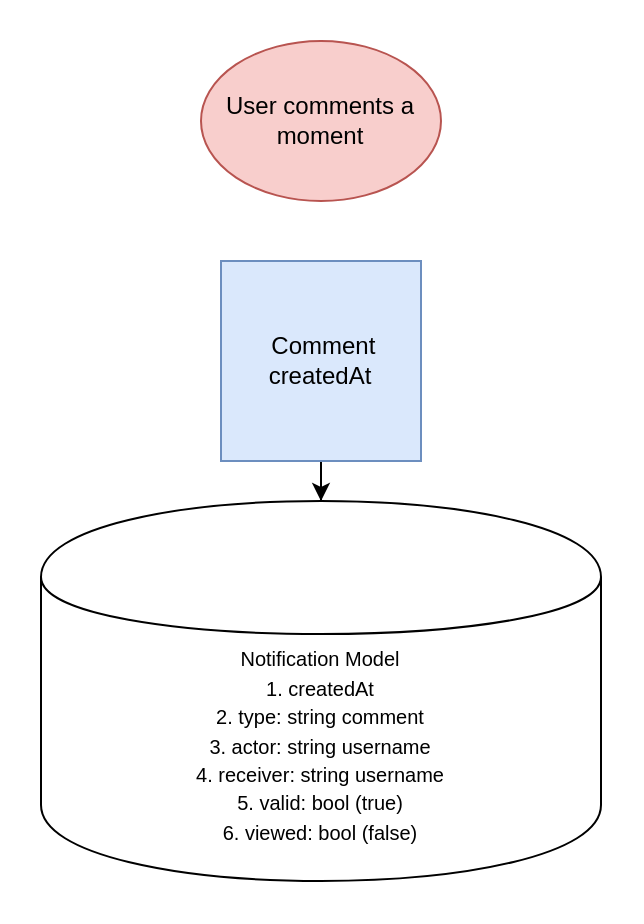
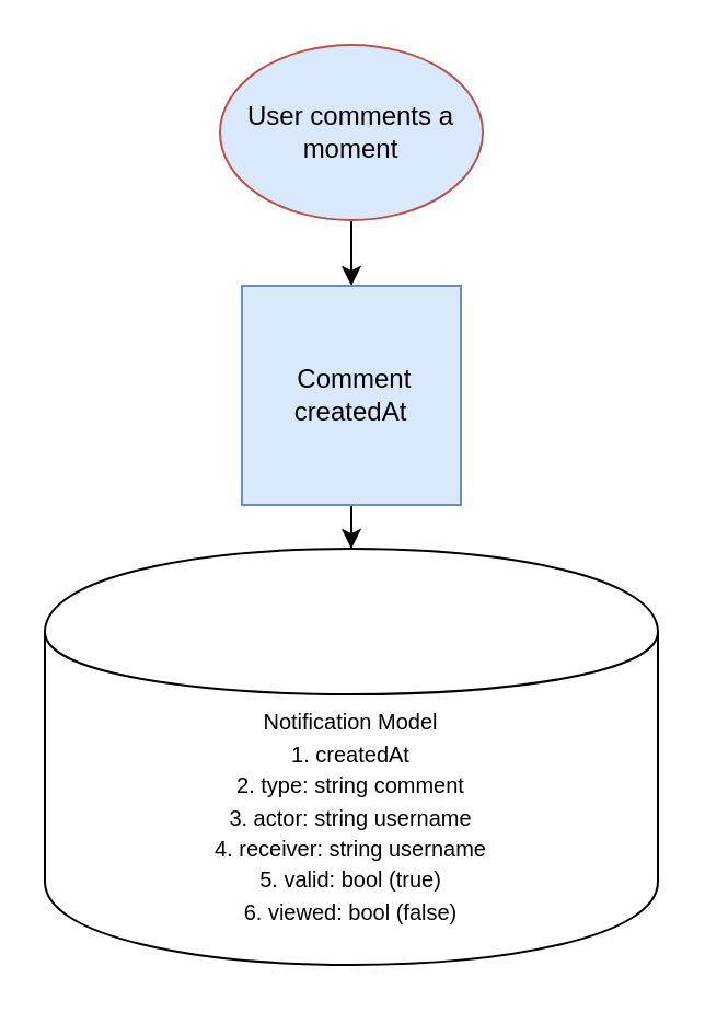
- <mxCell id="3" value="&lt;span&gt;User comments a moment&lt;/span&gt;" style="ellipse;whiteSpace=wrap;html=1;fillColor=#f8cecc;strokeColor=#b85450;" vertex="1" parent="1"><mxGeometry x="100" y="20" width="120" height="80" as="geometry" /></mxCell>
+ <mxCell id="3" value="&lt;span&gt;User comments a moment&lt;/span&gt;" style="ellipse;whiteSpace=wrap;html=1;fillColor=#dae8fc;strokeColor=#b85450;" vertex="1" parent="1"><mxGeometry x="100" y="20" width="120" height="80" as="geometry" /></mxCell>
+ <mxCell id="2" value="" style="edgeStyle=orthogonalEdgeStyle;rounded=0;orthogonalLoop=1;jettySize=auto;html=1;" edge="1" parent="1" source="3" target="6"><mxGeometry relative="1" as="geometry" /></mxCell>
